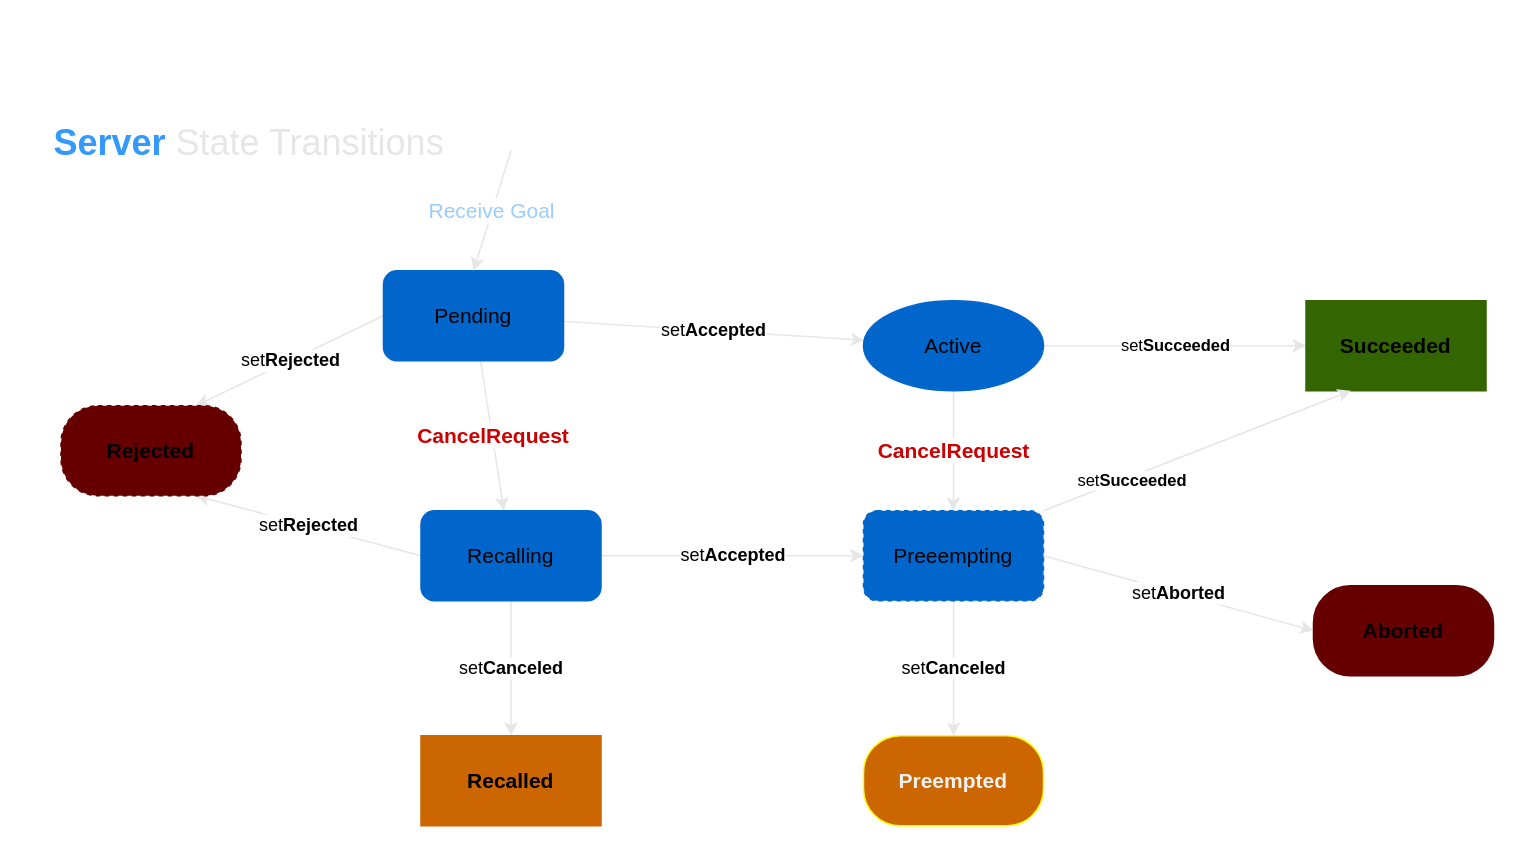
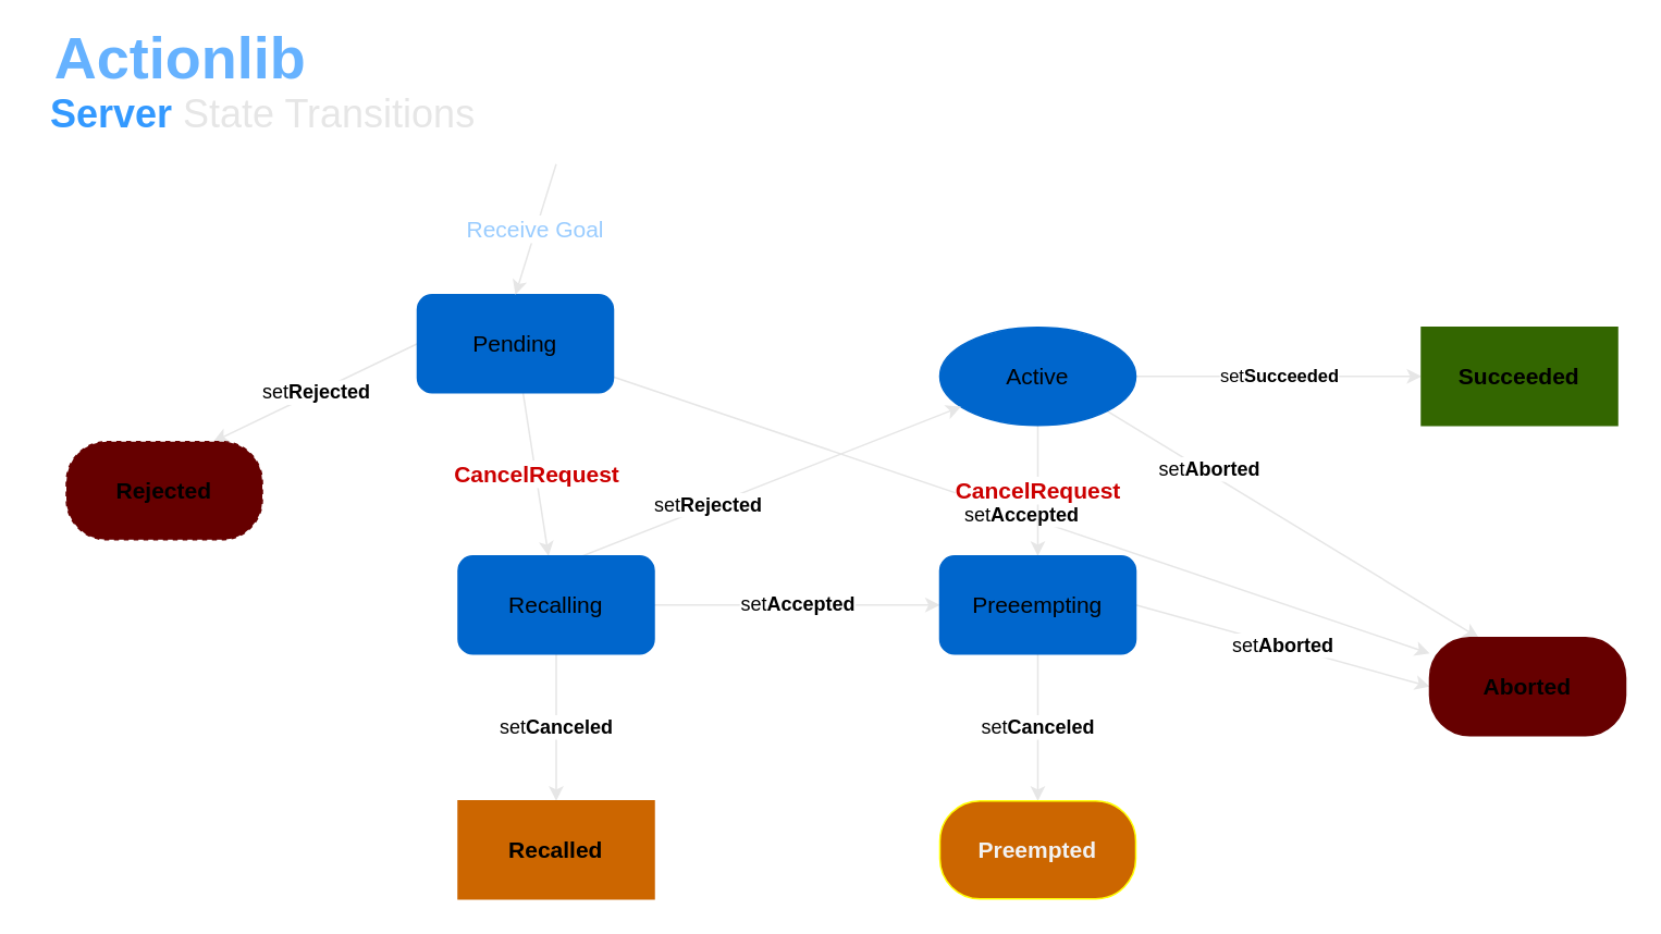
+ <mxCell id="25" value="&lt;font color=&quot;#66b2ff&quot; style=&quot;font-size: 36px;&quot;&gt;&lt;b&gt;Actionlib&lt;/b&gt;&lt;/font&gt;" style="text;html=1;strokeColor=none;fillColor=none;align=center;verticalAlign=middle;whiteSpace=wrap;rounded=0;fontSize=12;fontColor=#3399FF;" vertex="1" parent="1"><mxGeometry x="20" y="20" width="180" height="30" as="geometry" /></mxCell>
- <mxCell id="24" value="&lt;font style=&quot;font-size: 24px;&quot;&gt;&lt;font color=&quot;#3399ff&quot; style=&quot;&quot;&gt;&lt;b style=&quot;&quot;&gt;Server&lt;/b&gt; &lt;/font&gt;&lt;font color=&quot;#e6e6e6&quot; style=&quot;&quot;&gt;State Transitions&lt;/font&gt;&lt;/font&gt;" style="text;html=1;align=center;verticalAlign=middle;resizable=0;points=[];autosize=1;strokeColor=none;fillColor=none;fontSize=14;fontColor=#CC0000;" vertex="1" parent="1"><mxGeometry x="25" y="75" width="280" height="40" as="geometry" /></mxCell>
+ <mxCell id="24" value="&lt;font style=&quot;font-size: 24px;&quot;&gt;&lt;font color=&quot;#3399ff&quot; style=&quot;&quot;&gt;&lt;b style=&quot;&quot;&gt;Server&lt;/b&gt; &lt;/font&gt;&lt;font color=&quot;#e6e6e6&quot; style=&quot;&quot;&gt;State Transitions&lt;/font&gt;&lt;/font&gt;" style="text;html=1;align=center;verticalAlign=middle;resizable=0;points=[];autosize=1;strokeColor=none;fillColor=none;fontSize=14;fontColor=#CC0000;" vertex="1" parent="1"><mxGeometry x="20" y="50" width="280" height="40" as="geometry" /></mxCell>
- <mxCell id="2" value="&lt;font style=&quot;font-size: 12px;&quot;&gt;set&lt;b&gt;Accepted&lt;/b&gt;&lt;/font&gt;" style="edgeStyle=none;html=1;strokeColor=#E6E6E6;" parent="1" source="5" target="9" edge="1"><mxGeometry relative="1" as="geometry" /></mxCell>
+ <mxCell id="2" value="&lt;font style=&quot;font-size: 12px;&quot;&gt;set&lt;b&gt;Accepted&lt;/b&gt;&lt;/font&gt;" style="edgeStyle=none;html=1;strokeColor=#E6E6E6;" parent="1" source="5" target="19" edge="1"><mxGeometry relative="1" as="geometry" /></mxCell>
+ <mxCell id="8" value="&lt;span style=&quot;font-size: 12px;&quot;&gt;set&lt;/span&gt;&lt;b style=&quot;font-size: 12px;&quot;&gt;Aborted&lt;/b&gt;" style="edgeStyle=none;html=1;exitX=1;exitY=1;exitDx=0;exitDy=0;entryX=0.25;entryY=0;entryDx=0;entryDy=0;strokeColor=#E6E6E6;" parent="1" source="9" target="19" edge="1"><mxGeometry x="-0.463" y="2" relative="1" as="geometry"><mxPoint as="offset" /></mxGeometry></mxCell>
- <mxCell id="17" value="set&lt;b&gt;Succeeded&lt;br&gt;&lt;/b&gt;" style="edgeStyle=none;html=1;exitX=1;exitY=0;exitDx=0;exitDy=0;entryX=0.25;entryY=1;entryDx=0;entryDy=0;strokeColor=#E6E6E6;" parent="1" source="18" target="10" edge="1"><mxGeometry x="-0.436" y="-3" relative="1" as="geometry"><mxPoint as="offset" /></mxGeometry></mxCell>
- <mxCell id="13" value="&lt;span style=&quot;font-size: 12px;&quot;&gt;set&lt;/span&gt;&lt;b style=&quot;font-size: 12px;&quot;&gt;Rejected&lt;/b&gt;" style="edgeStyle=none;html=1;exitX=0;exitY=0.5;exitDx=0;exitDy=0;entryX=0.75;entryY=1;entryDx=0;entryDy=0;strokeColor=#E6E6E6;" parent="1" source="14" target="22" edge="1"><mxGeometry relative="1" as="geometry" /></mxCell>
+ <mxCell id="13" value="&lt;span style=&quot;font-size: 12px;&quot;&gt;set&lt;/span&gt;&lt;b style=&quot;font-size: 12px;&quot;&gt;Rejected&lt;/b&gt;" style="edgeStyle=none;html=1;exitX=0;exitY=0.5;exitDx=0;exitDy=0;strokeColor=#E6E6E6;" parent="1" source="14" target="9" edge="1"><mxGeometry relative="1" as="geometry" /></mxCell>
- <mxCell id="18" value="&lt;font style=&quot;font-size: 14px;&quot;&gt;Preeempting&lt;/font&gt;" style="whiteSpace=wrap;html=1;rounded=1;fillColor=#0066CC;strokeColor=#0066CC;dashed=1;" parent="1" vertex="1"><mxGeometry x="575" y="340" width="120" height="60" as="geometry" /></mxCell>
+ <mxCell id="18" value="&lt;font style=&quot;font-size: 14px;&quot;&gt;Preeempting&lt;/font&gt;" style="whiteSpace=wrap;html=1;rounded=1;fillColor=#0066CC;strokeColor=#0066CC;" parent="1" vertex="1"><mxGeometry x="575" y="340" width="120" height="60" as="geometry" /></mxCell>
